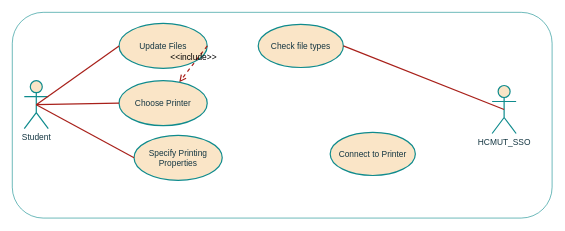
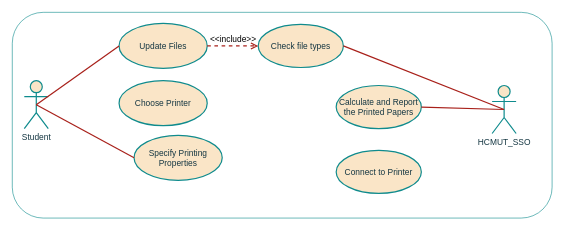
- <mxCell id="6" value="&amp;lt;&amp;lt;include&amp;gt;&amp;gt;" style="html=1;verticalAlign=bottom;endArrow=open;dashed=1;endSize=8;curved=0;rounded=1;exitX=1;exitY=0.5;exitDx=0;exitDy=0;strokeWidth=2;fontSize=14;labelBackgroundColor=none;strokeColor=#A8201A;fontColor=default;" edge="1" parent="1" source="4" target="8"><mxGeometry relative="1" as="geometry"><mxPoint x="410" y="13" as="sourcePoint" /><mxPoint x="371" y="29" as="targetPoint" /></mxGeometry></mxCell>
+ <mxCell id="6" value="&amp;lt;&amp;lt;include&amp;gt;&amp;gt;" style="html=1;verticalAlign=bottom;endArrow=open;dashed=1;endSize=8;curved=0;rounded=1;exitX=1;exitY=0.5;exitDx=0;exitDy=0;strokeWidth=2;fontSize=14;labelBackgroundColor=none;strokeColor=#A8201A;fontColor=default;entryX=0;entryY=0.5;entryDx=0;entryDy=0;" edge="1" parent="1" source="4" target="5"><mxGeometry relative="1" as="geometry"><mxPoint x="410" y="13" as="sourcePoint" /><mxPoint x="371" y="29" as="targetPoint" /></mxGeometry></mxCell>
- <mxCell id="9" value="" style="endArrow=none;html=1;rounded=1;entryX=0;entryY=0.5;entryDx=0;entryDy=0;strokeWidth=2;fontSize=14;labelBackgroundColor=none;strokeColor=#A8201A;fontColor=default;exitX=0.5;exitY=0.5;exitDx=0;exitDy=0;exitPerimeter=0;" edge="1" parent="1" source="3" target="8"><mxGeometry width="50" height="50" relative="1" as="geometry"><mxPoint x="86" y="174" as="sourcePoint" /><mxPoint x="208" y="187" as="targetPoint" /><Array as="points" /></mxGeometry></mxCell>
+ <mxCell id="12" value="Calculate and Report the Printed Papers" style="ellipse;whiteSpace=wrap;html=1;strokeWidth=2;fontSize=14;labelBackgroundColor=none;fillColor=#FAE5C7;strokeColor=#0F8B8D;fontColor=#143642;rounded=1;" vertex="1" parent="1"><mxGeometry x="560" y="142" width="142" height="72" as="geometry" /></mxCell>
+ <mxCell id="15" value="" style="endArrow=none;html=1;rounded=1;entryX=0.5;entryY=0.5;entryDx=0;entryDy=0;strokeWidth=2;fontSize=14;labelBackgroundColor=none;strokeColor=#A8201A;fontColor=default;exitX=1;exitY=0.5;exitDx=0;exitDy=0;entryPerimeter=0;" edge="1" parent="1" source="12" target="14"><mxGeometry width="50" height="50" relative="1" as="geometry"><mxPoint x="702" y="214" as="sourcePoint" /><mxPoint x="840" y="217" as="targetPoint" /><Array as="points" /></mxGeometry></mxCell>
- <mxCell id="13" value="Connect to Printer" style="ellipse;whiteSpace=wrap;html=1;strokeWidth=2;fontSize=14;labelBackgroundColor=none;fillColor=#FAE5C7;strokeColor=#0F8B8D;fontColor=#143642;rounded=1;" vertex="1" parent="1"><mxGeometry x="550" y="220" width="142" height="72" as="geometry" /></mxCell>
+ <mxCell id="13" value="Connect to Printer" style="ellipse;whiteSpace=wrap;html=1;strokeWidth=2;fontSize=14;labelBackgroundColor=none;fillColor=#FAE5C7;strokeColor=#0F8B8D;fontColor=#143642;rounded=1;" vertex="1" parent="1"><mxGeometry x="560" y="250" width="142" height="72" as="geometry" /></mxCell>
